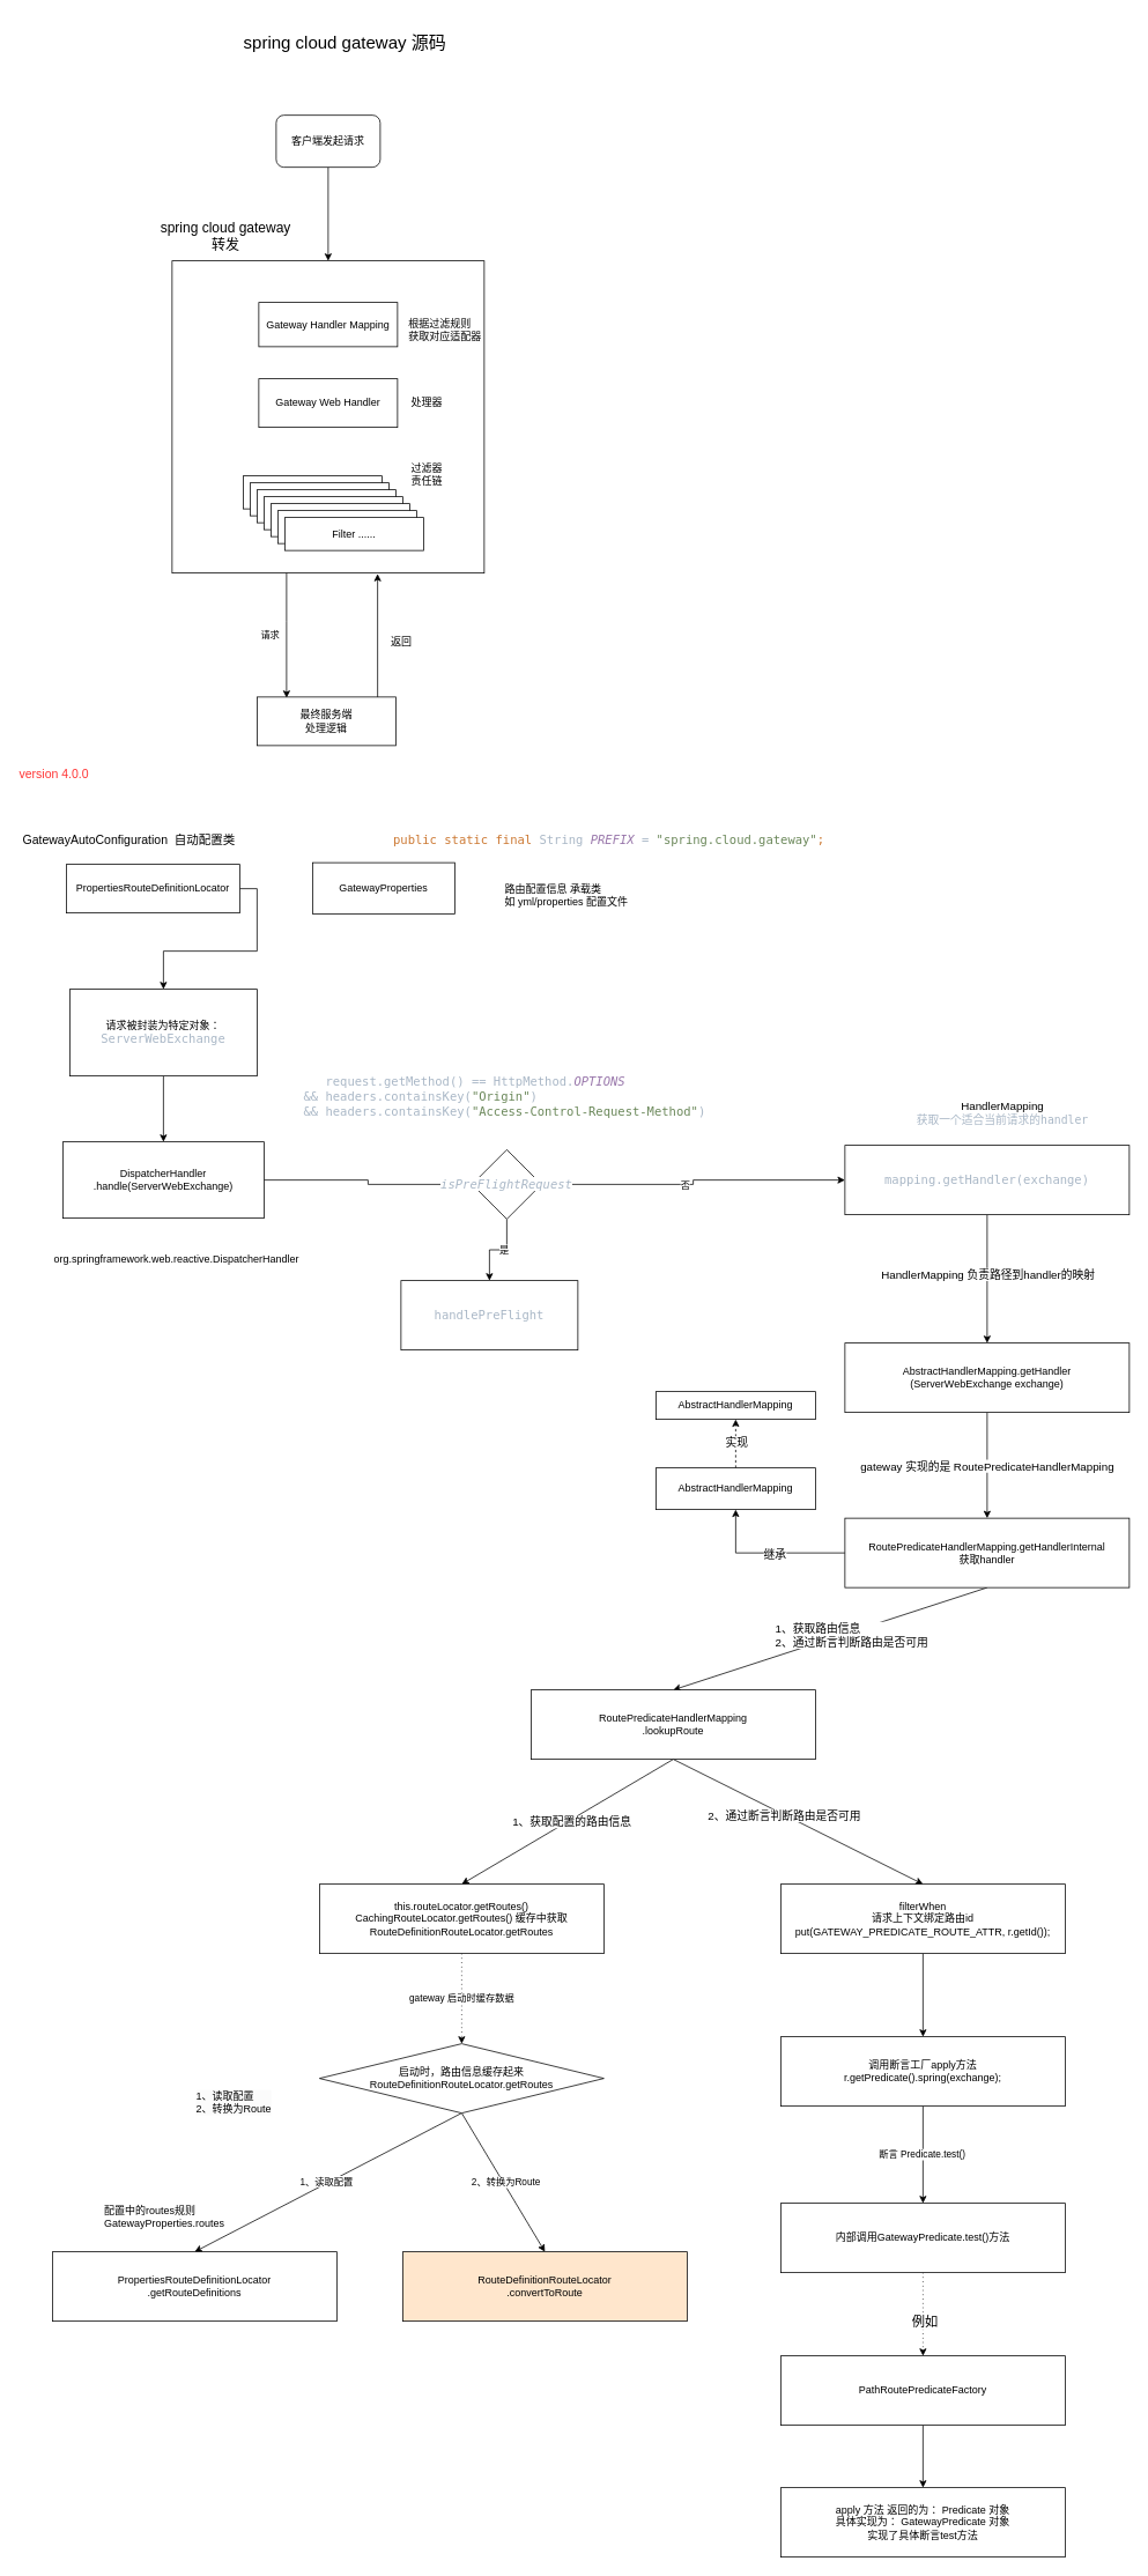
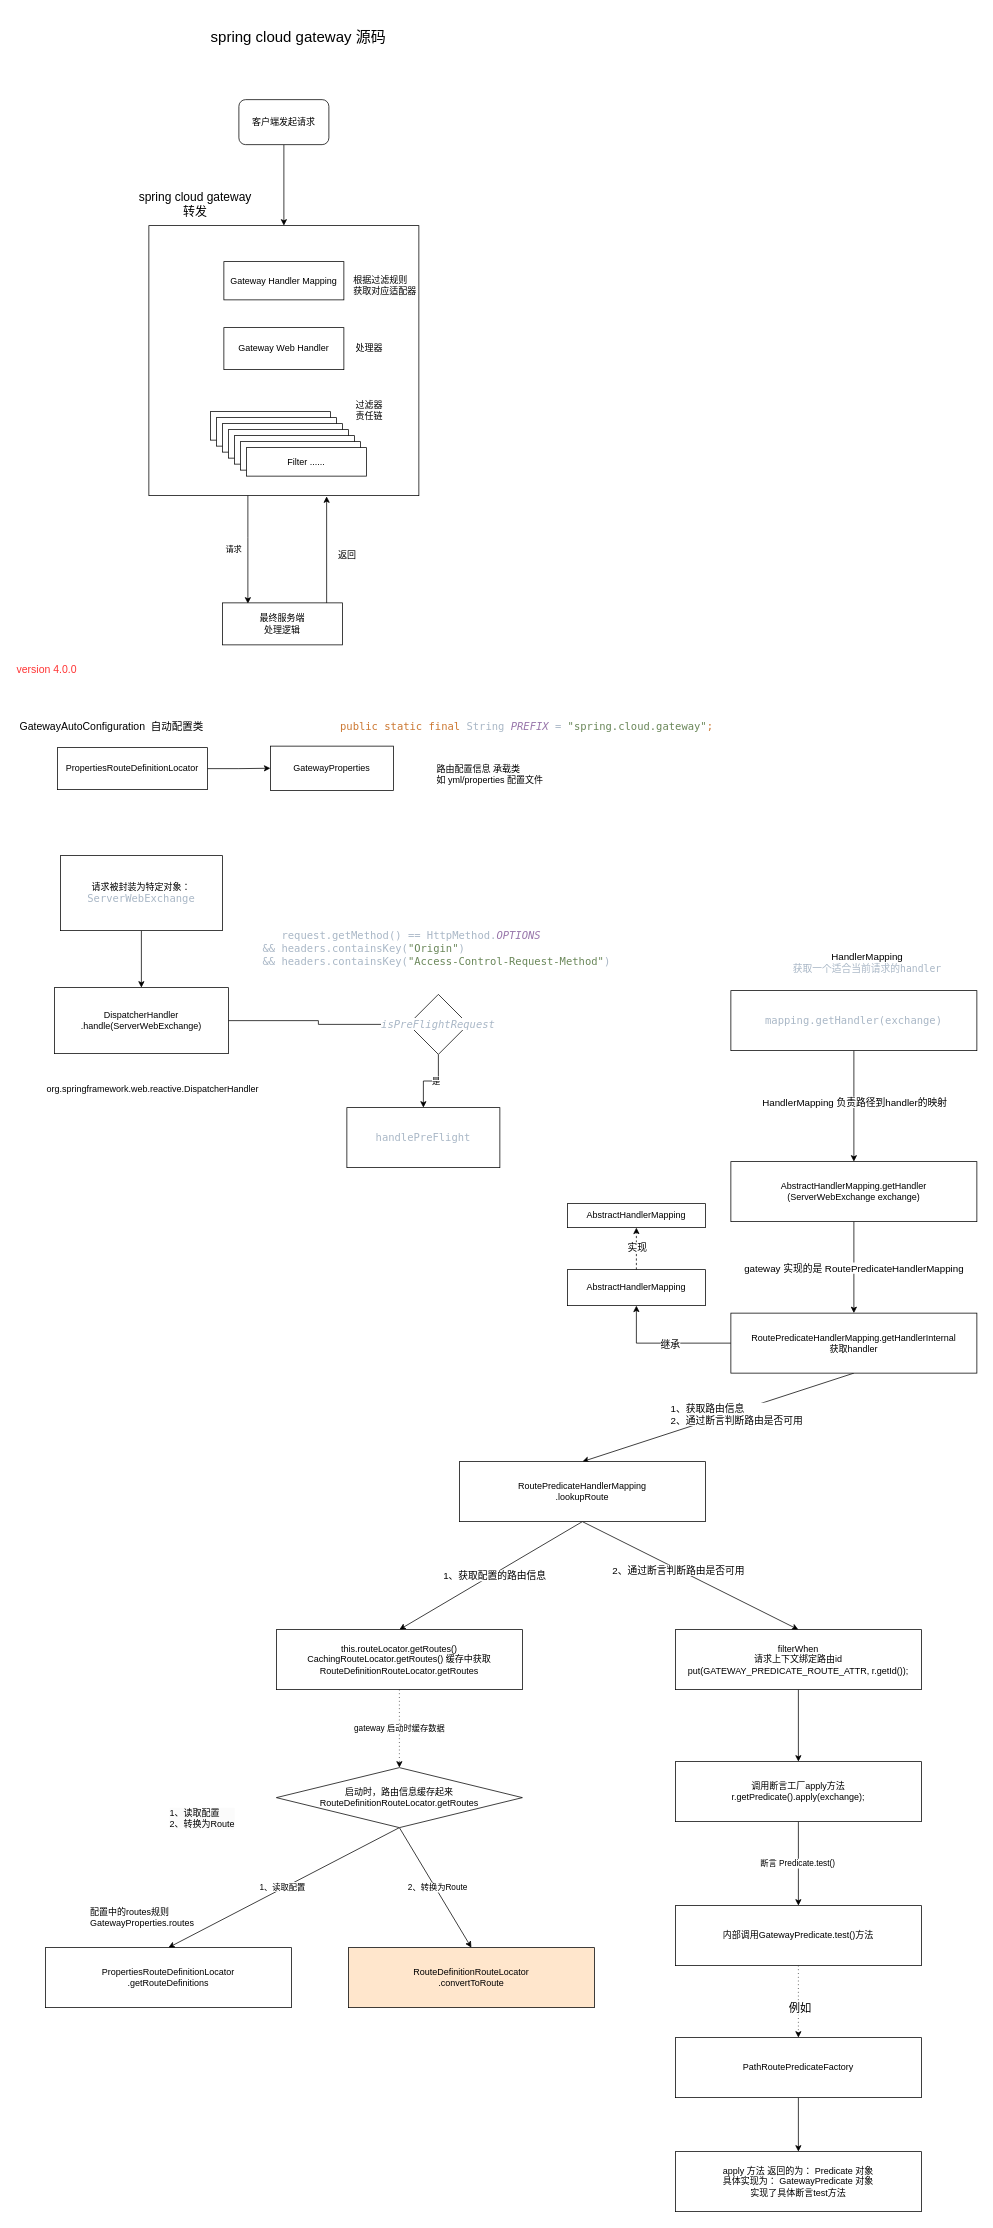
- <mxCell id="26" style="edgeStyle=orthogonalEdgeStyle;rounded=0;orthogonalLoop=1;jettySize=auto;html=1;exitX=1;exitY=0.5;exitDx=0;exitDy=0;" edge="1" parent="1" source="27" target="35"><mxGeometry relative="1" as="geometry"><mxPoint x="356" y="1036" as="targetPoint" /></mxGeometry></mxCell>
+ <mxCell id="26" style="edgeStyle=orthogonalEdgeStyle;rounded=0;orthogonalLoop=1;jettySize=auto;html=1;exitX=1;exitY=0.5;exitDx=0;exitDy=0;entryX=0;entryY=0.5;entryDx=0;entryDy=0;" edge="1" parent="1" source="27" target="28"><mxGeometry relative="1" as="geometry"><mxPoint x="356" y="1036" as="targetPoint" /></mxGeometry></mxCell>
- <mxCell id="39" style="edgeStyle=orthogonalEdgeStyle;rounded=0;orthogonalLoop=1;jettySize=auto;html=1;" edge="1" parent="1" source="41" target="45"><mxGeometry relative="1" as="geometry"><mxPoint x="756" y="1360" as="targetPoint" /></mxGeometry></mxCell>
- <mxCell id="40" value="否" style="edgeLabel;html=1;align=center;verticalAlign=middle;resizable=0;points=[];" vertex="1" connectable="0" parent="39"><mxGeometry x="-0.073" relative="1" as="geometry"><mxPoint as="offset" /></mxGeometry></mxCell>
- <mxCell id="81" value="&lt;div style=&quot;&quot;&gt;调用断言工厂apply方法&lt;/div&gt;&lt;div style=&quot;&quot;&gt;r.getPredicate().spring(exchange);&lt;br&gt;&lt;/div&gt;" style="rounded=0;whiteSpace=wrap;html=1;align=center;" vertex="1" parent="1"><mxGeometry x="900" y="2348" width="328" height="80" as="geometry" /></mxCell>
+ <mxCell id="81" value="&lt;div style=&quot;&quot;&gt;调用断言工厂apply方法&lt;/div&gt;&lt;div style=&quot;&quot;&gt;r.getPredicate().apply(exchange);&lt;br&gt;&lt;/div&gt;" style="rounded=0;whiteSpace=wrap;html=1;align=center;" vertex="1" parent="1"><mxGeometry x="900" y="2348" width="328" height="80" as="geometry" /></mxCell>
